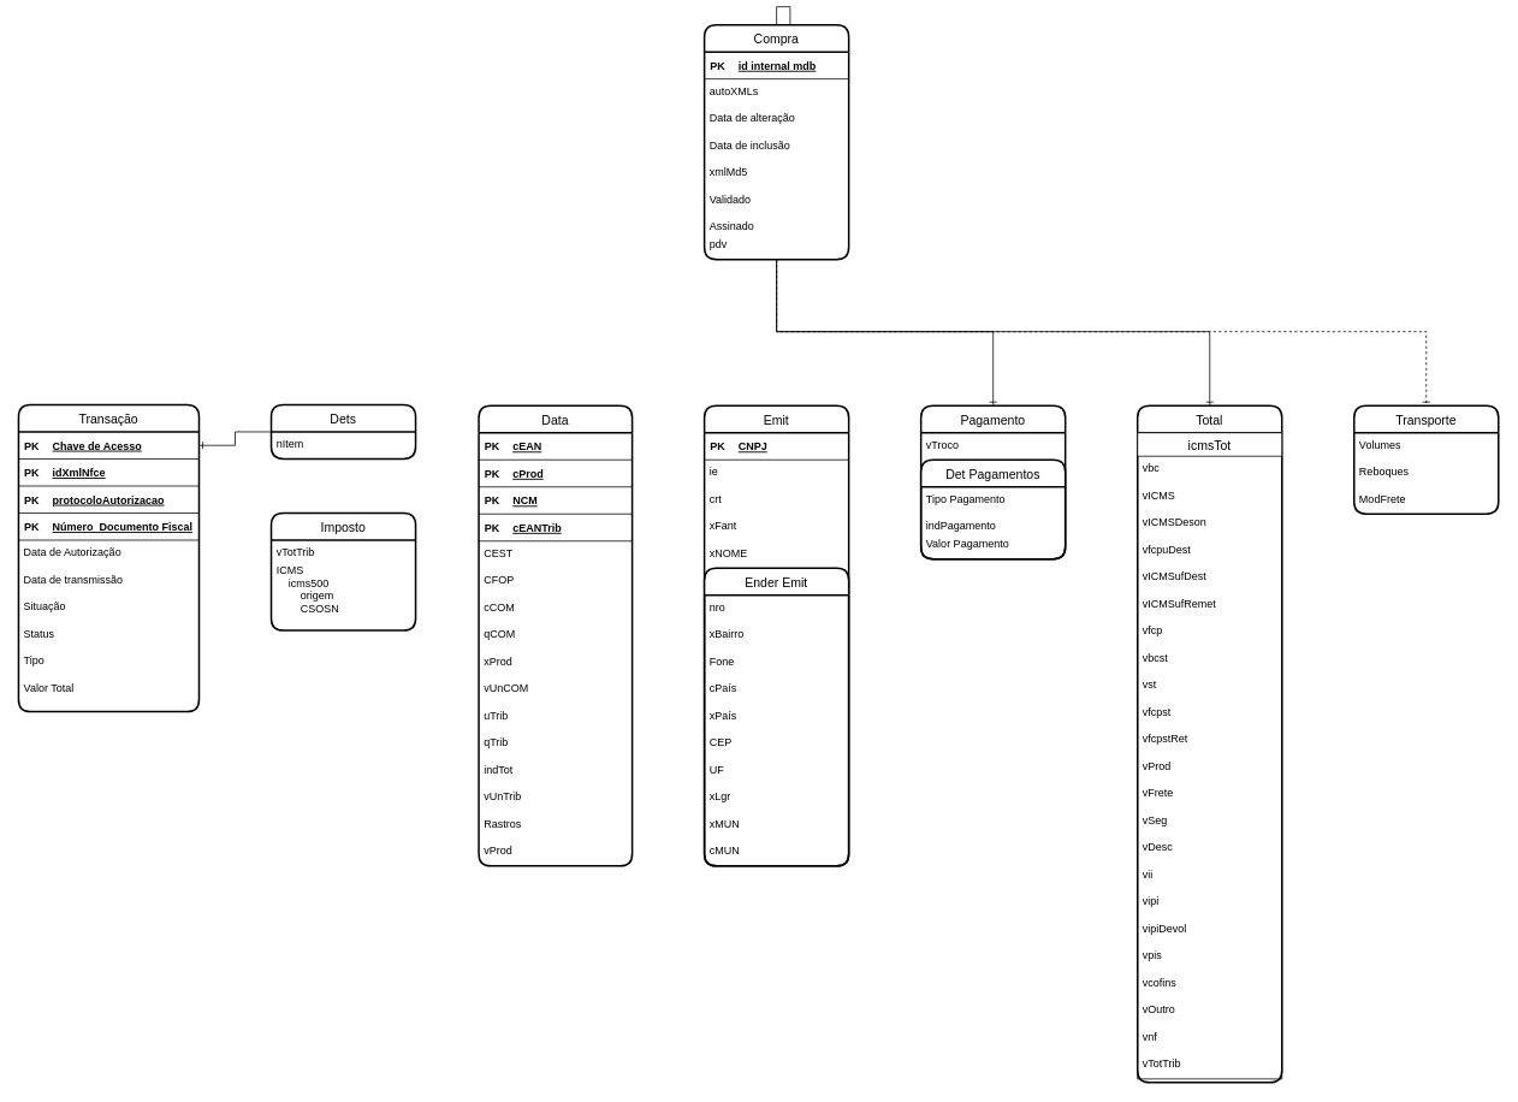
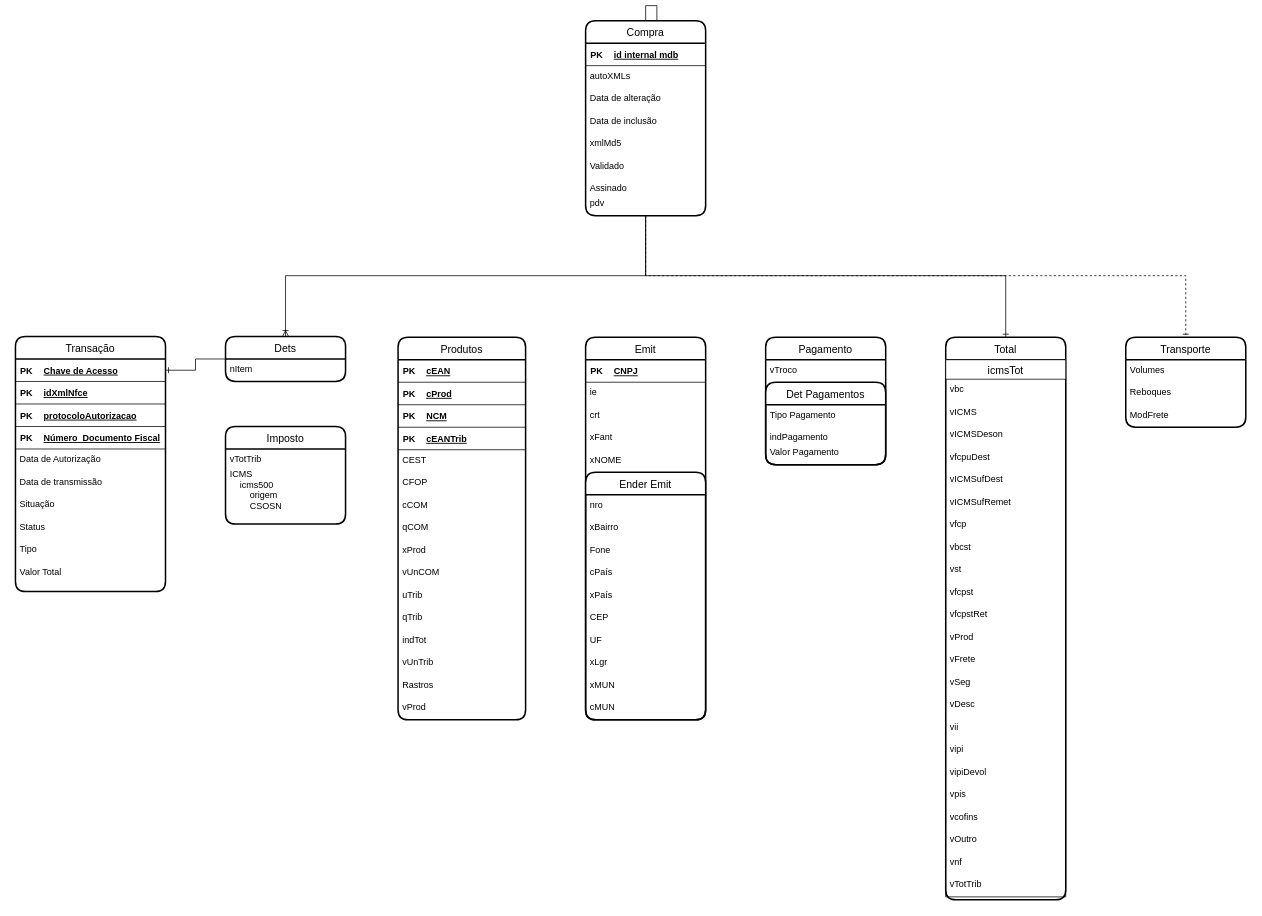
+ <mxCell id="114" style="edgeStyle=orthogonalEdgeStyle;rounded=0;orthogonalLoop=1;jettySize=auto;html=1;endArrow=ERoneToMany;" edge="1" parent="1" source="119" target="57"><mxGeometry relative="1" as="geometry"><Array as="points"><mxPoint x="860" y="360" /><mxPoint x="380" y="360" /></Array></mxGeometry></mxCell>
- <mxCell id="116" style="edgeStyle=orthogonalEdgeStyle;rounded=0;orthogonalLoop=1;jettySize=auto;html=1;endArrow=ERone;" edge="1" parent="1" source="119" target="79"><mxGeometry relative="1" as="geometry"><Array as="points"><mxPoint x="860" y="360" /><mxPoint x="1100" y="360" /></Array></mxGeometry></mxCell>
- <mxCell id="25" value="Data" style="swimlane;childLayout=stackLayout;horizontal=1;startSize=30;horizontalStack=0;rounded=1;fontSize=14;fontStyle=0;strokeWidth=2;resizeParent=0;resizeLast=1;shadow=0;dashed=0;align=center;" vertex="1" parent="1"><mxGeometry x="530" y="442" width="170" height="510" as="geometry" /></mxCell>
+ <mxCell id="25" value="Produtos" style="swimlane;childLayout=stackLayout;horizontal=1;startSize=30;horizontalStack=0;rounded=1;fontSize=14;fontStyle=0;strokeWidth=2;resizeParent=0;resizeLast=1;shadow=0;dashed=0;align=center;" vertex="1" parent="1"><mxGeometry x="530" y="442" width="170" height="510" as="geometry" /></mxCell>
